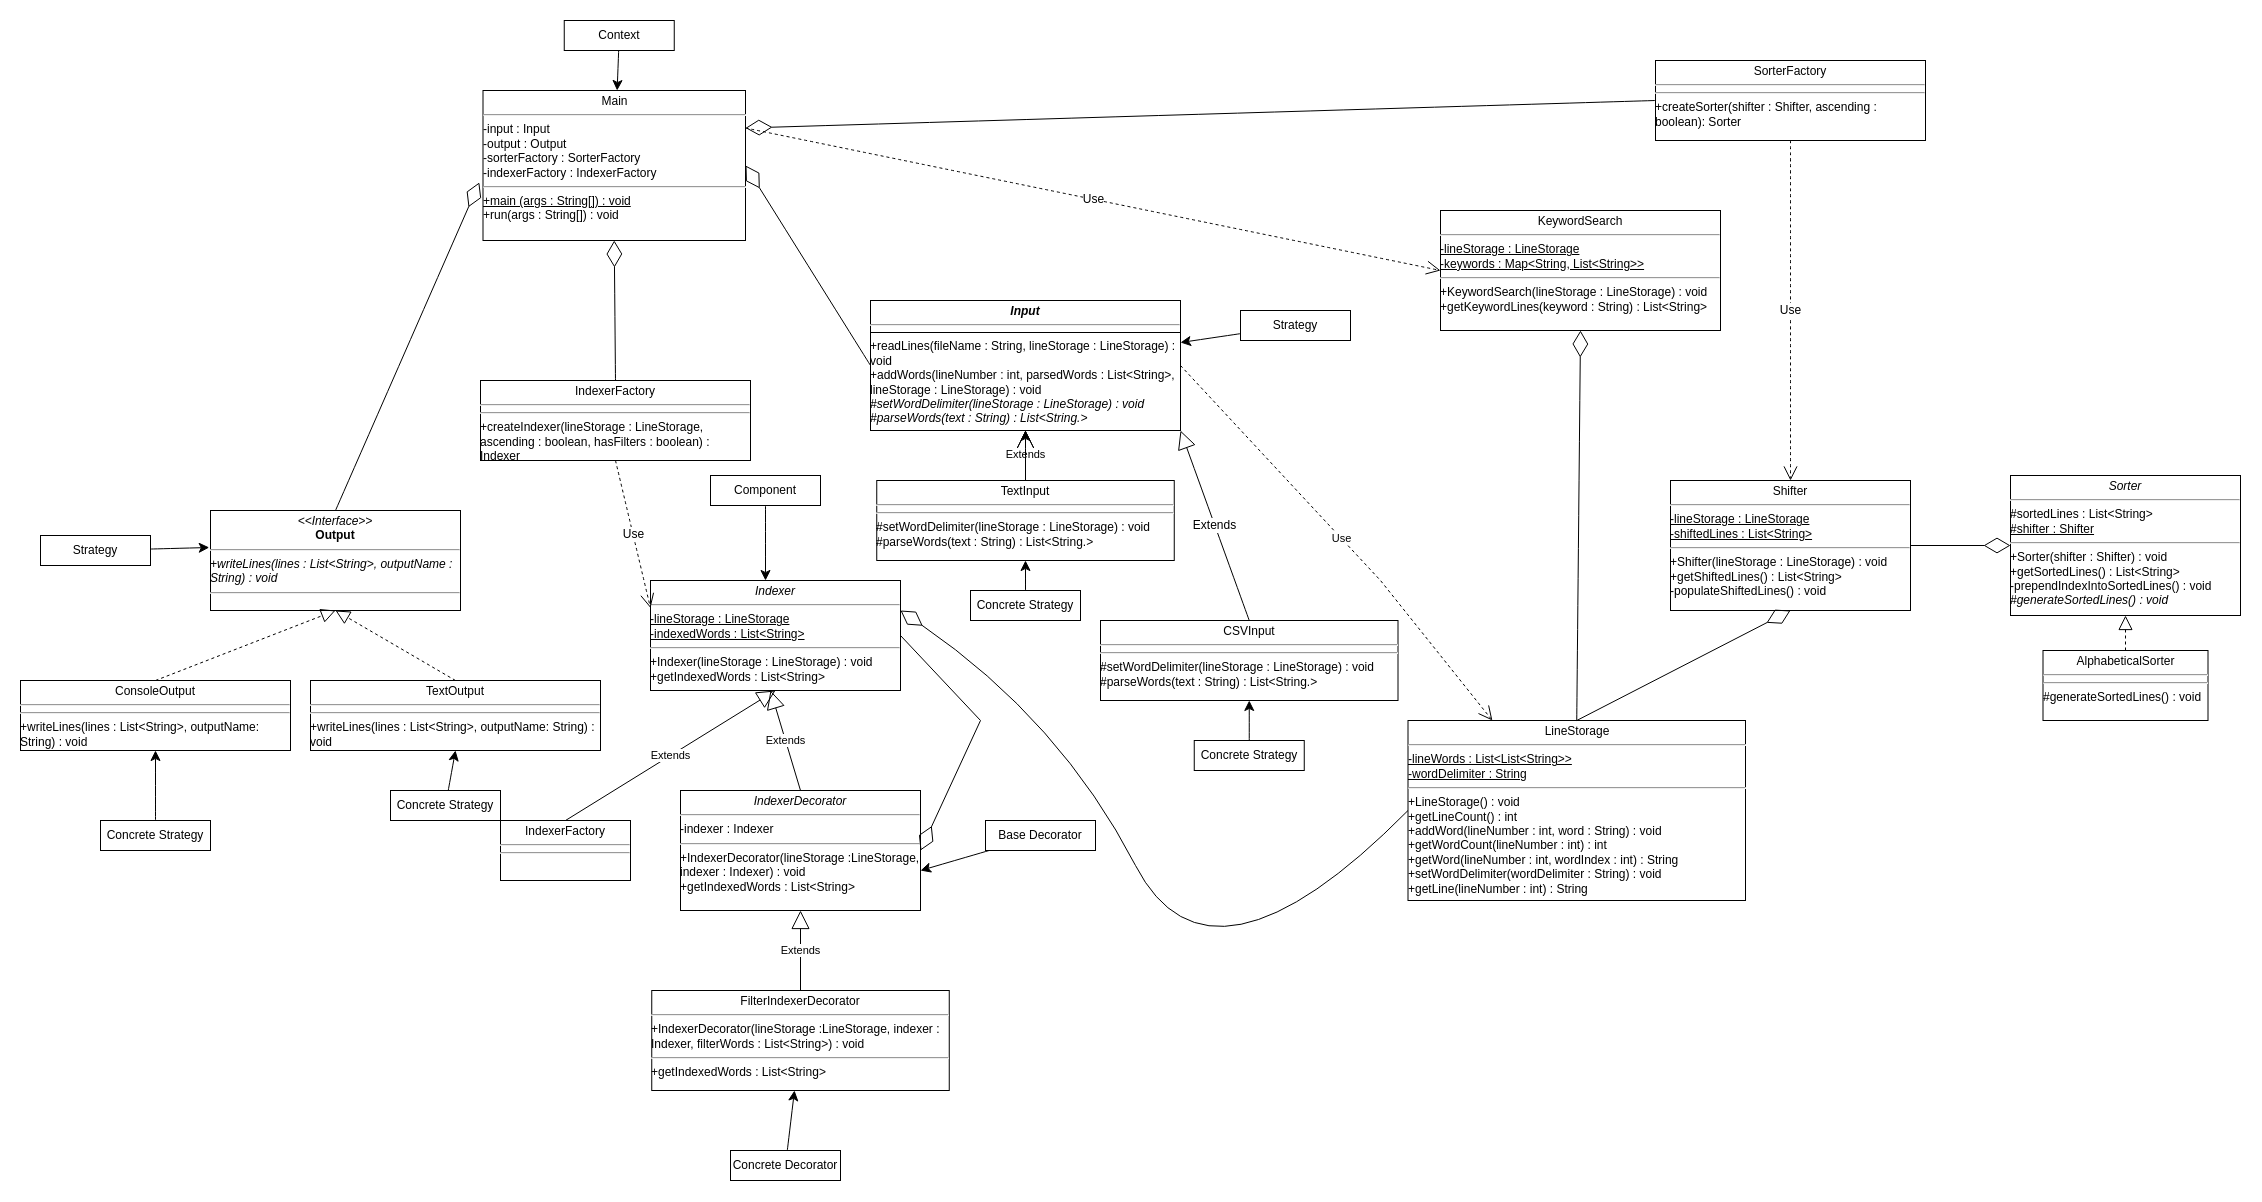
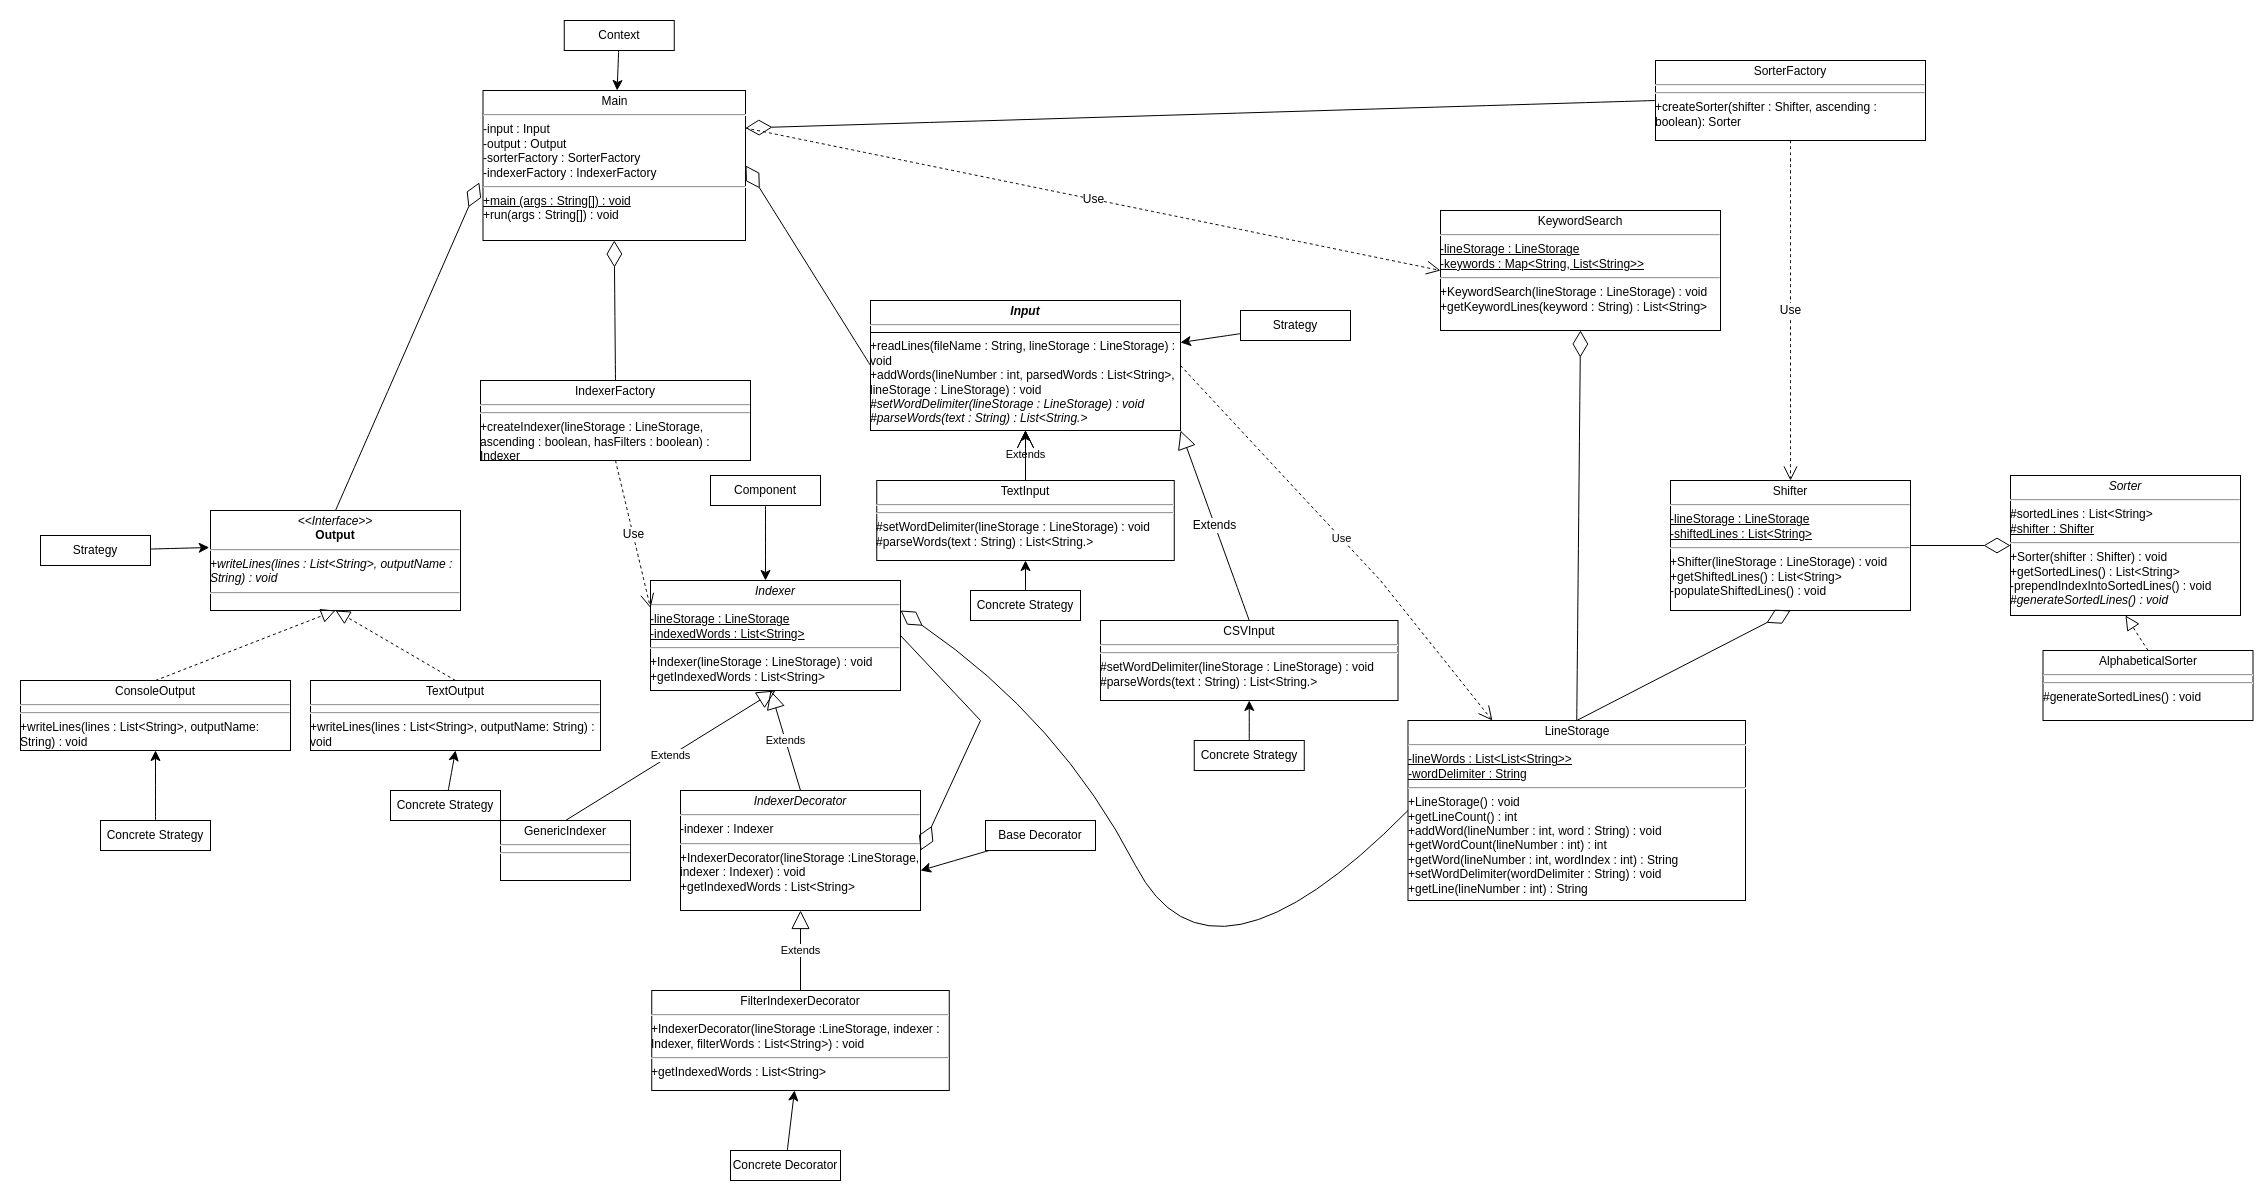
- <mxCell id="6" value="&lt;p style=&quot;margin:0px;margin-top:4px;text-align:center;&quot;&gt;AlphabeticalSorter&lt;/p&gt;&lt;hr&gt;&lt;hr&gt;#generateSortedLines() : void&lt;div&gt;&lt;br&gt;&lt;/div&gt;" style="verticalAlign=top;align=left;overflow=fill;html=1;whiteSpace=wrap;" parent="1" vertex="1"><mxGeometry x="2042.5" y="650" width="165" height="70" as="geometry" /></mxCell>
+ <mxCell id="6" value="&lt;p style=&quot;margin:0px;margin-top:4px;text-align:center;&quot;&gt;AlphabeticalSorter&lt;/p&gt;&lt;hr&gt;&lt;hr&gt;#generateSortedLines() : void&lt;div&gt;&lt;br&gt;&lt;/div&gt;" style="verticalAlign=top;align=left;overflow=fill;html=1;whiteSpace=wrap;" parent="1" vertex="1"><mxGeometry x="2042.5" y="650" width="210" height="70" as="geometry" /></mxCell>
- <mxCell id="14" value="&lt;p style=&quot;margin:0px;margin-top:4px;text-align:center;&quot;&gt;IndexerFactory&lt;/p&gt;&lt;hr&gt;&lt;hr&gt;&lt;br&gt;&lt;div&gt;&lt;br&gt;&lt;/div&gt;" style="verticalAlign=top;align=left;overflow=fill;html=1;whiteSpace=wrap;" parent="1" vertex="1"><mxGeometry x="500" y="820" width="130" height="60" as="geometry" /></mxCell>
+ <mxCell id="14" value="&lt;p style=&quot;margin:0px;margin-top:4px;text-align:center;&quot;&gt;GenericIndexer&lt;/p&gt;&lt;hr&gt;&lt;hr&gt;&lt;br&gt;&lt;div&gt;&lt;br&gt;&lt;/div&gt;" style="verticalAlign=top;align=left;overflow=fill;html=1;whiteSpace=wrap;" parent="1" vertex="1"><mxGeometry x="500" y="820" width="130" height="60" as="geometry" /></mxCell>
